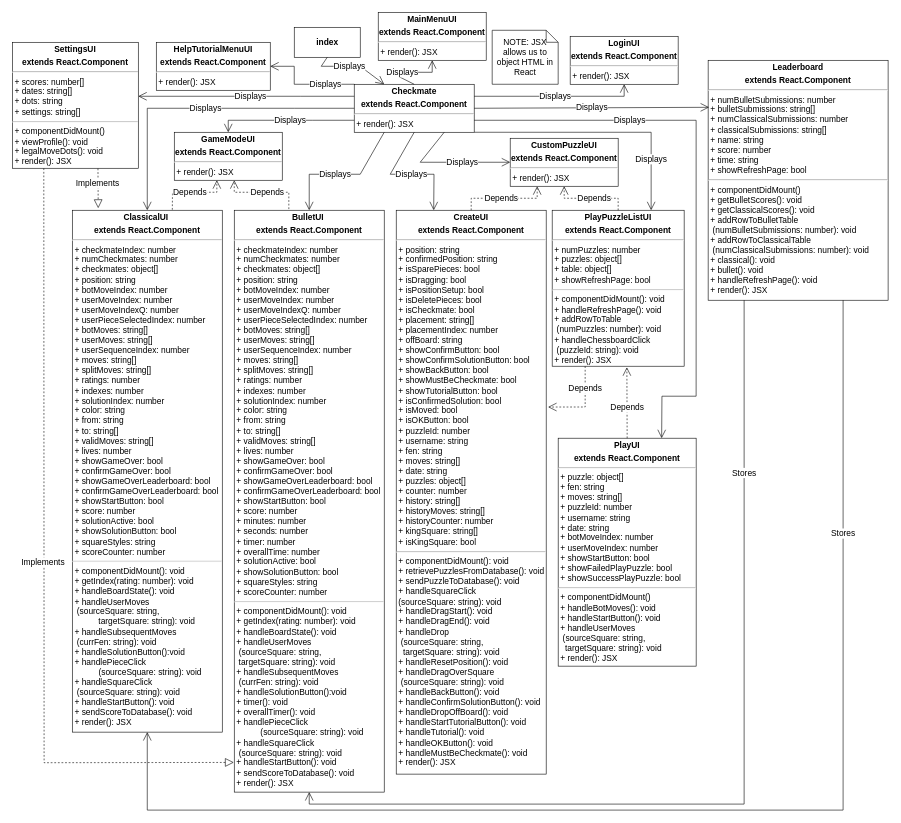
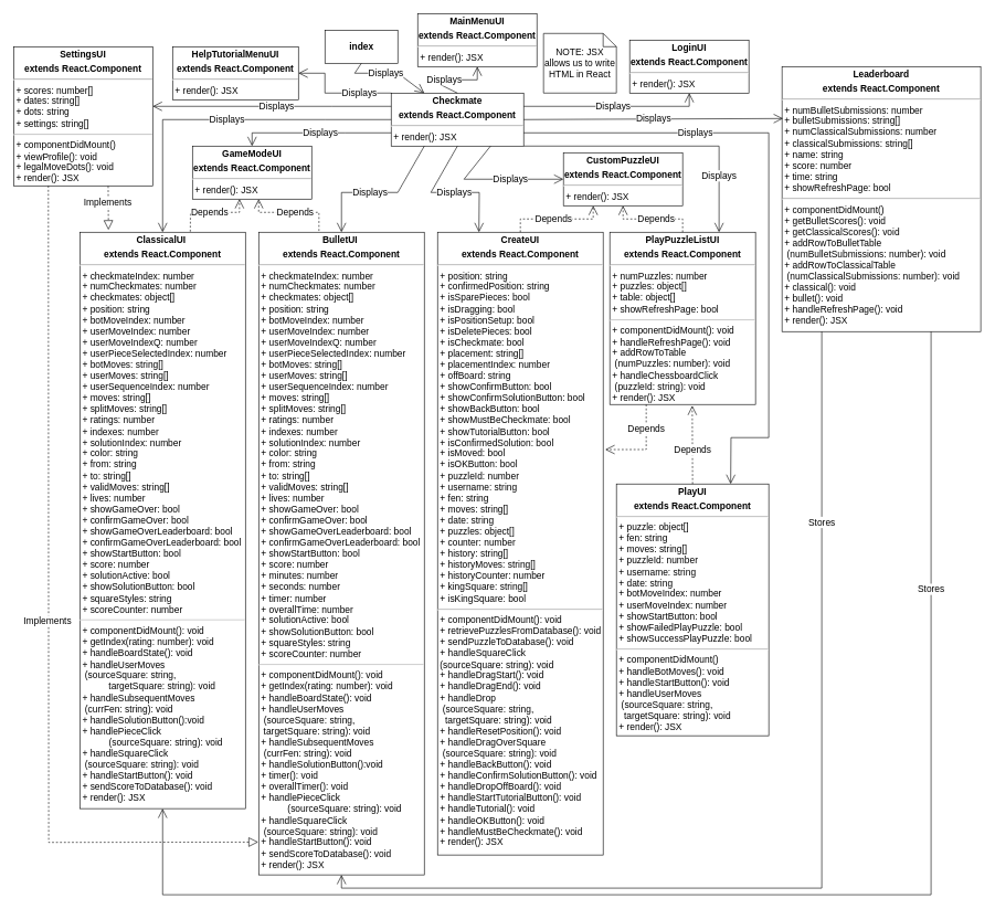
- <mxCell id="15" value="&lt;font style=&quot;font-size: 14px;&quot;&gt;NOTE: JSX allows us to object HTML in React&lt;/font&gt;" style="shape=note;size=20;whiteSpace=wrap;html=1;fontFamily=Helvetica;fontSize=14;fontColor=default;rounded=0;" parent="1" vertex="1"><mxGeometry x="820" y="50" width="110" height="90" as="geometry" /></mxCell>
+ <mxCell id="15" value="&lt;font style=&quot;font-size: 14px;&quot;&gt;NOTE: JSX allows us to write HTML in React&lt;/font&gt;" style="shape=note;size=20;whiteSpace=wrap;html=1;fontFamily=Helvetica;fontSize=14;fontColor=default;rounded=0;" parent="1" vertex="1"><mxGeometry x="820" y="50" width="110" height="90" as="geometry" /></mxCell>
